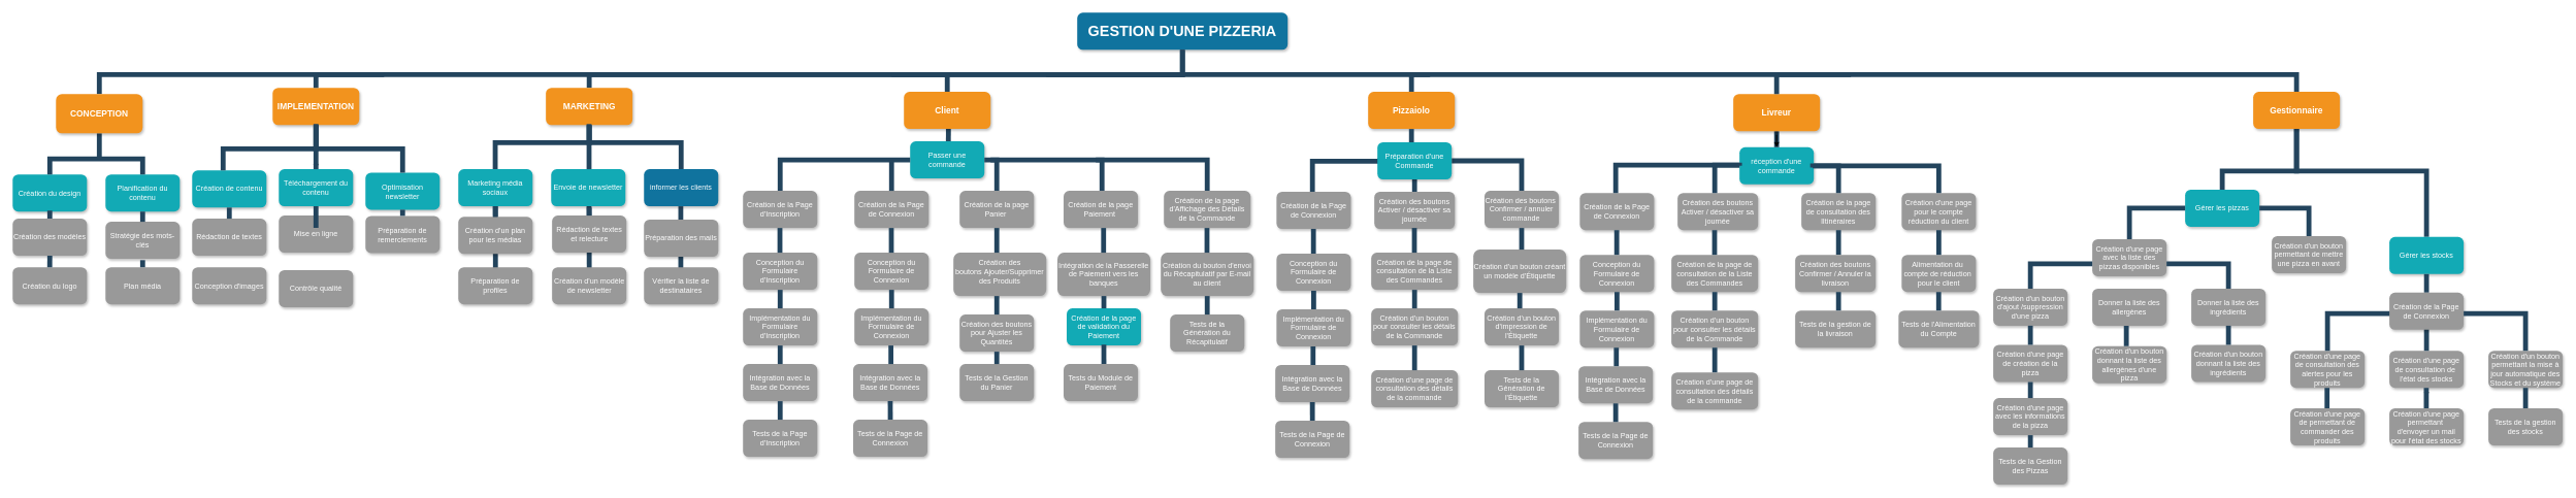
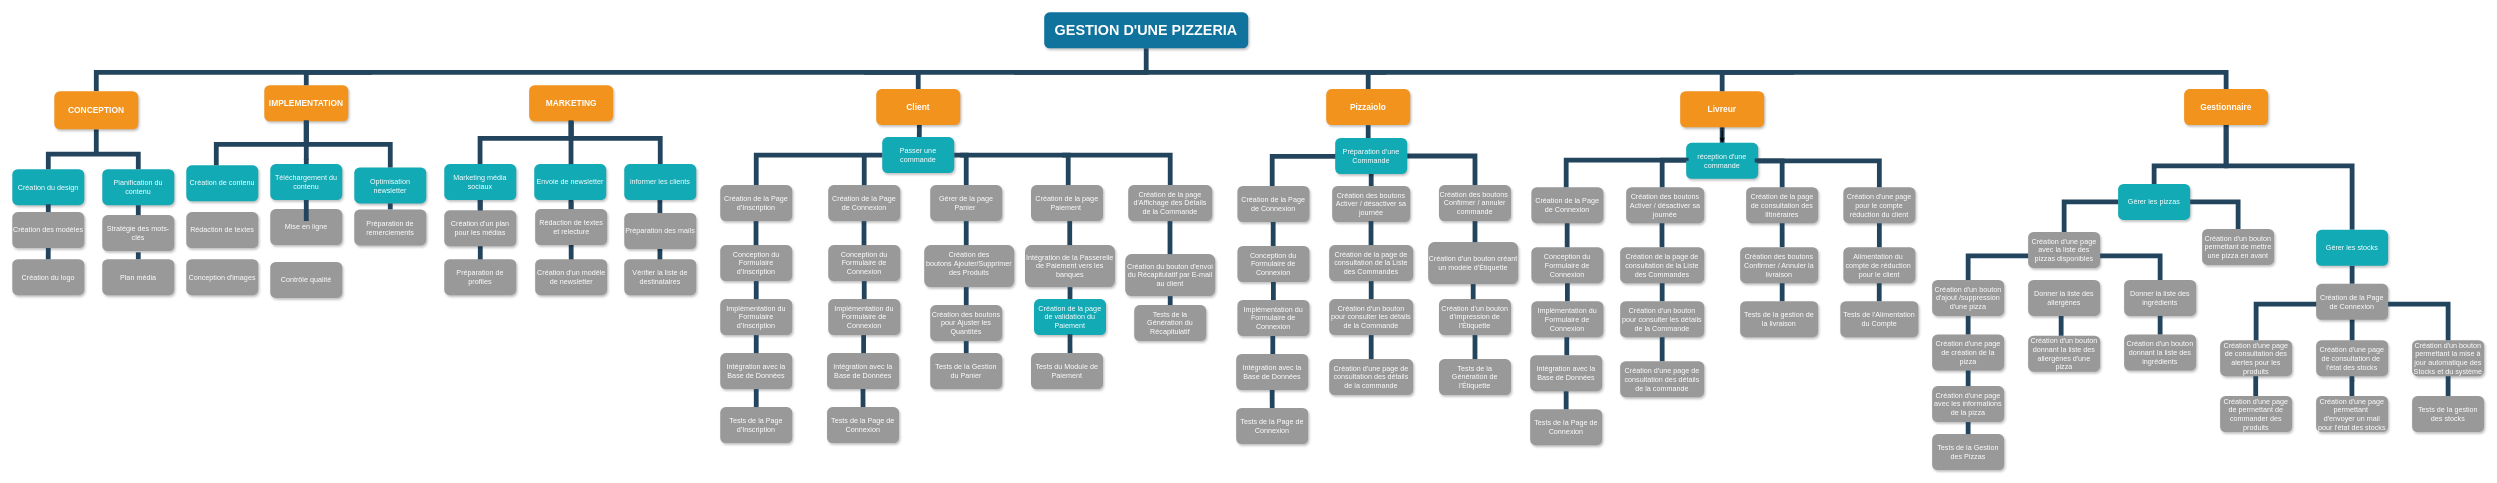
- <mxCell id="45" value="" style="edgeStyle=elbowEdgeStyle;elbow=vertical;rounded=0;fontColor=#000000;endArrow=none;endFill=0;strokeWidth=8;strokeColor=#23445D;entryX=0.5;entryY=0;entryDx=0;entryDy=0;" edge="1" parent="1" source="5" target="49"><mxGeometry width="100" height="100" relative="1" as="geometry"><mxPoint x="560" y="160" as="sourcePoint" /><mxPoint x="1690" y="150" as="targetPoint" /><Array as="points"><mxPoint x="1150" y="120" /></Array></mxGeometry></mxCell>
- <mxCell id="64" value="informer les clients" style="whiteSpace=wrap;rounded=1;fillColor=#10739e;strokeColor=none;shadow=1;fontColor=#FFFFFF;" vertex="1" parent="1"><mxGeometry x="1040" y="273" width="120" height="60" as="geometry" /></mxCell>
+ <mxCell id="64" value="informer les clients" style="whiteSpace=wrap;rounded=1;fillColor=#12AAB5;strokeColor=none;shadow=1;fontColor=#FFFFFF;" vertex="1" parent="1"><mxGeometry x="1040" y="273" width="120" height="60" as="geometry" /></mxCell>
- <mxCell id="68" value="Création de la page Panier " style="whiteSpace=wrap;rounded=1;fillColor=#999999;strokeColor=none;shadow=1;fontColor=#FFFFFF;fontStyle=0" vertex="1" parent="1"><mxGeometry x="1550" y="308" width="120" height="60" as="geometry" /></mxCell>
+ <mxCell id="68" value="Gérer de la page Panier " style="whiteSpace=wrap;rounded=1;fillColor=#999999;strokeColor=none;shadow=1;fontColor=#FFFFFF;fontStyle=0" vertex="1" parent="1"><mxGeometry x="1550" y="308" width="120" height="60" as="geometry" /></mxCell>
- <mxCell id="22" value="" style="edgeStyle=elbowEdgeStyle;elbow=horizontal;rounded=0;fontColor=#000000;endArrow=none;endFill=0;strokeWidth=8;strokeColor=#23445D;" edge="1" parent="1" source="12" target="14"><mxGeometry width="100" height="100" relative="1" as="geometry"><mxPoint x="370" y="305" as="sourcePoint" /><mxPoint x="380" y="405" as="targetPoint" /><Array as="points"><mxPoint x="360" y="360" /></Array></mxGeometry></mxCell>
- <mxCell id="115" value="Création du bouton d'envoi du Récapitulatif par E-mail au client" style="whiteSpace=wrap;rounded=1;fillColor=#999999;strokeColor=none;shadow=1;fontColor=#FFFFFF;fontStyle=0;align=center;verticalAlign=middle;" vertex="1" parent="1"><mxGeometry x="1875" y="408" width="150" height="70" as="geometry" /></mxCell>
+ <mxCell id="115" value="Création du bouton d'envoi du Récapitulatif par E-mail au client" style="whiteSpace=wrap;rounded=1;fillColor=#999999;strokeColor=none;shadow=1;fontColor=#FFFFFF;fontStyle=0;align=center;verticalAlign=middle;" vertex="1" parent="1"><mxGeometry x="1875" y="423" width="150" height="70" as="geometry" /></mxCell>
